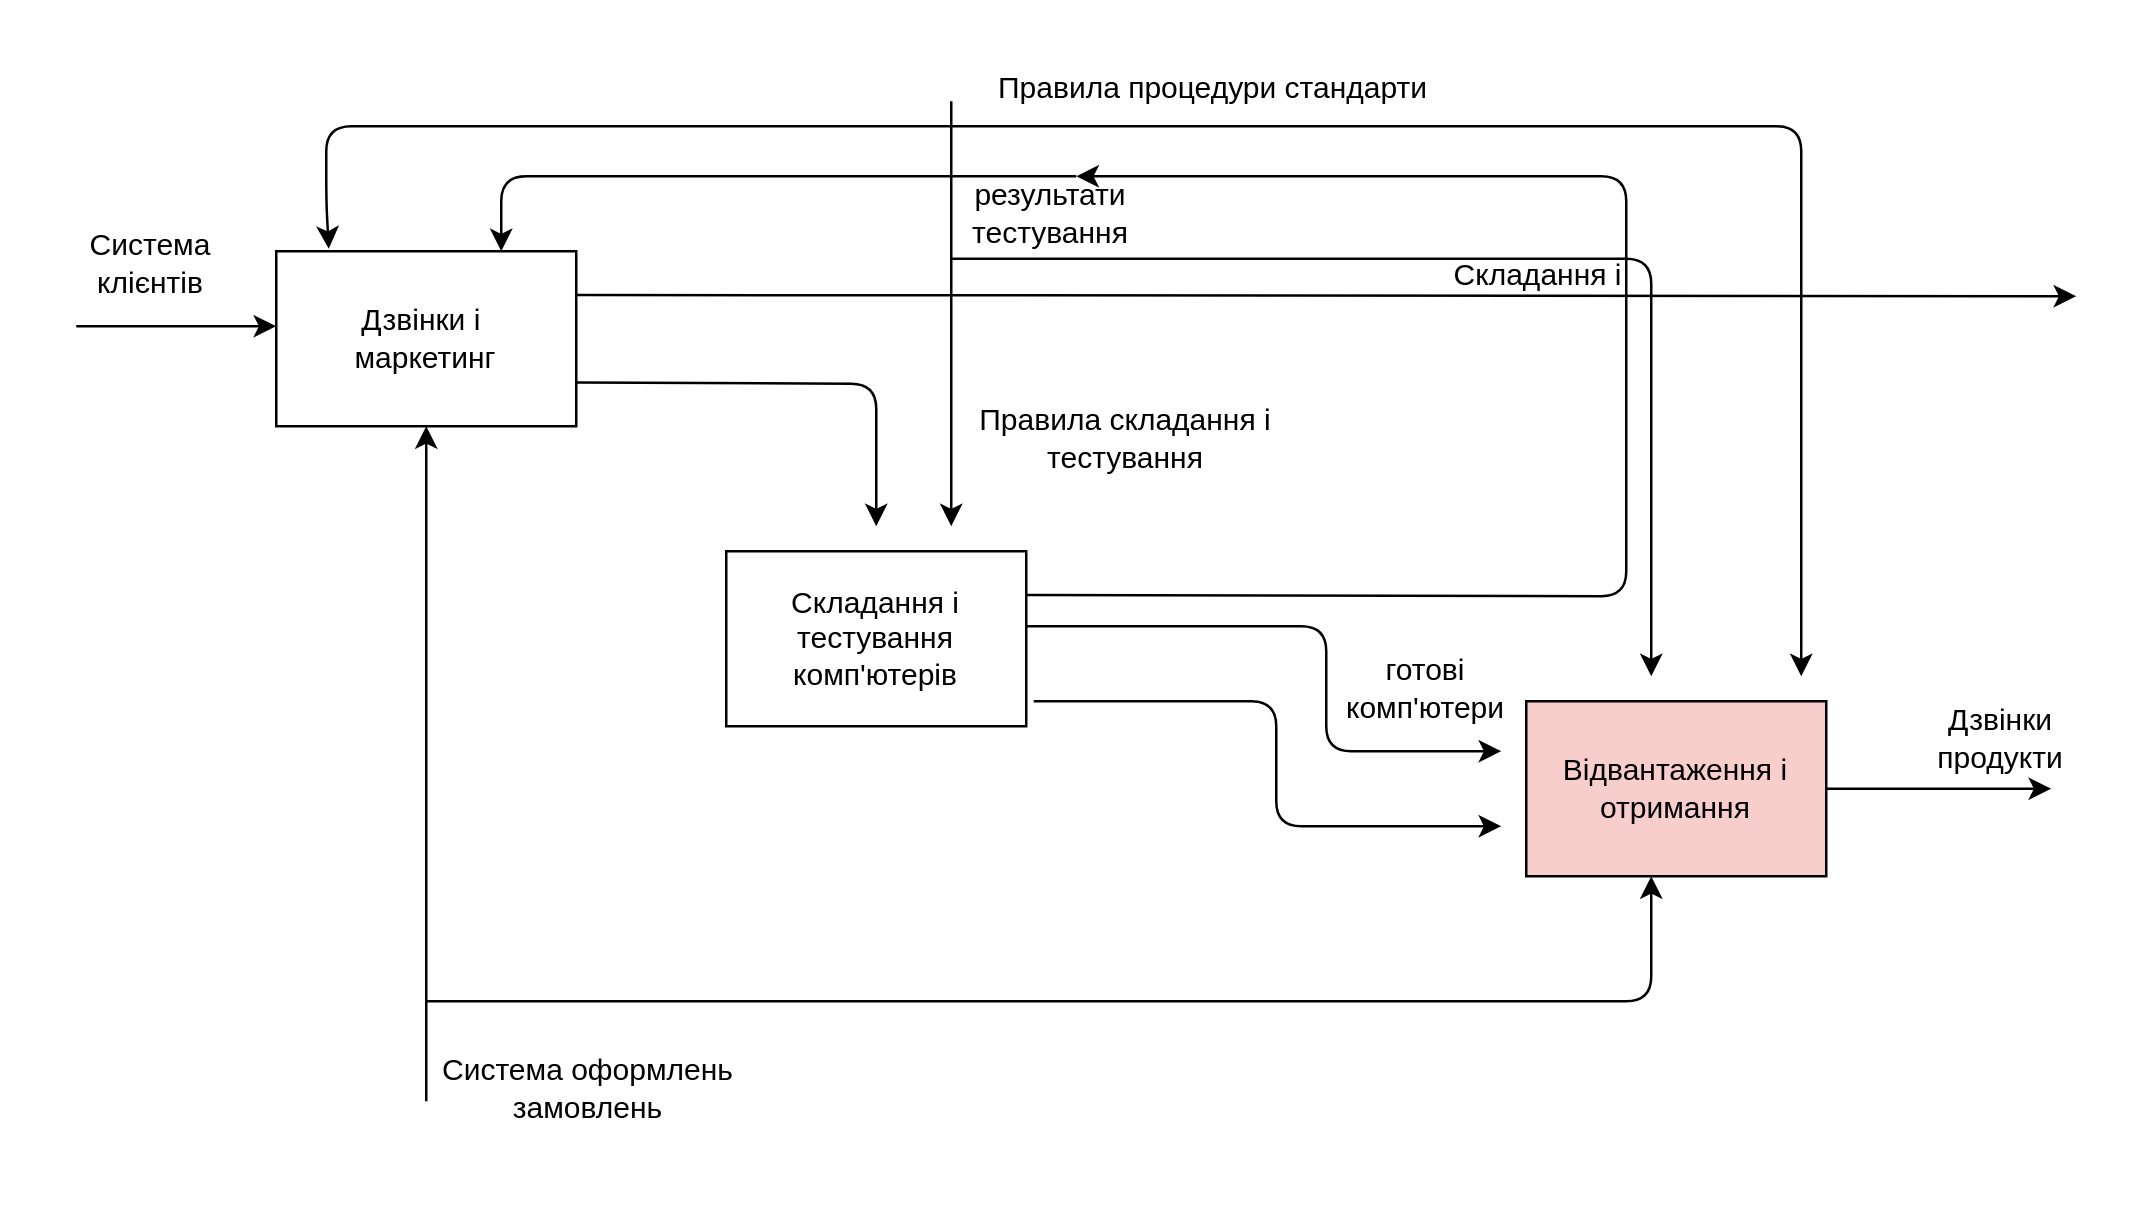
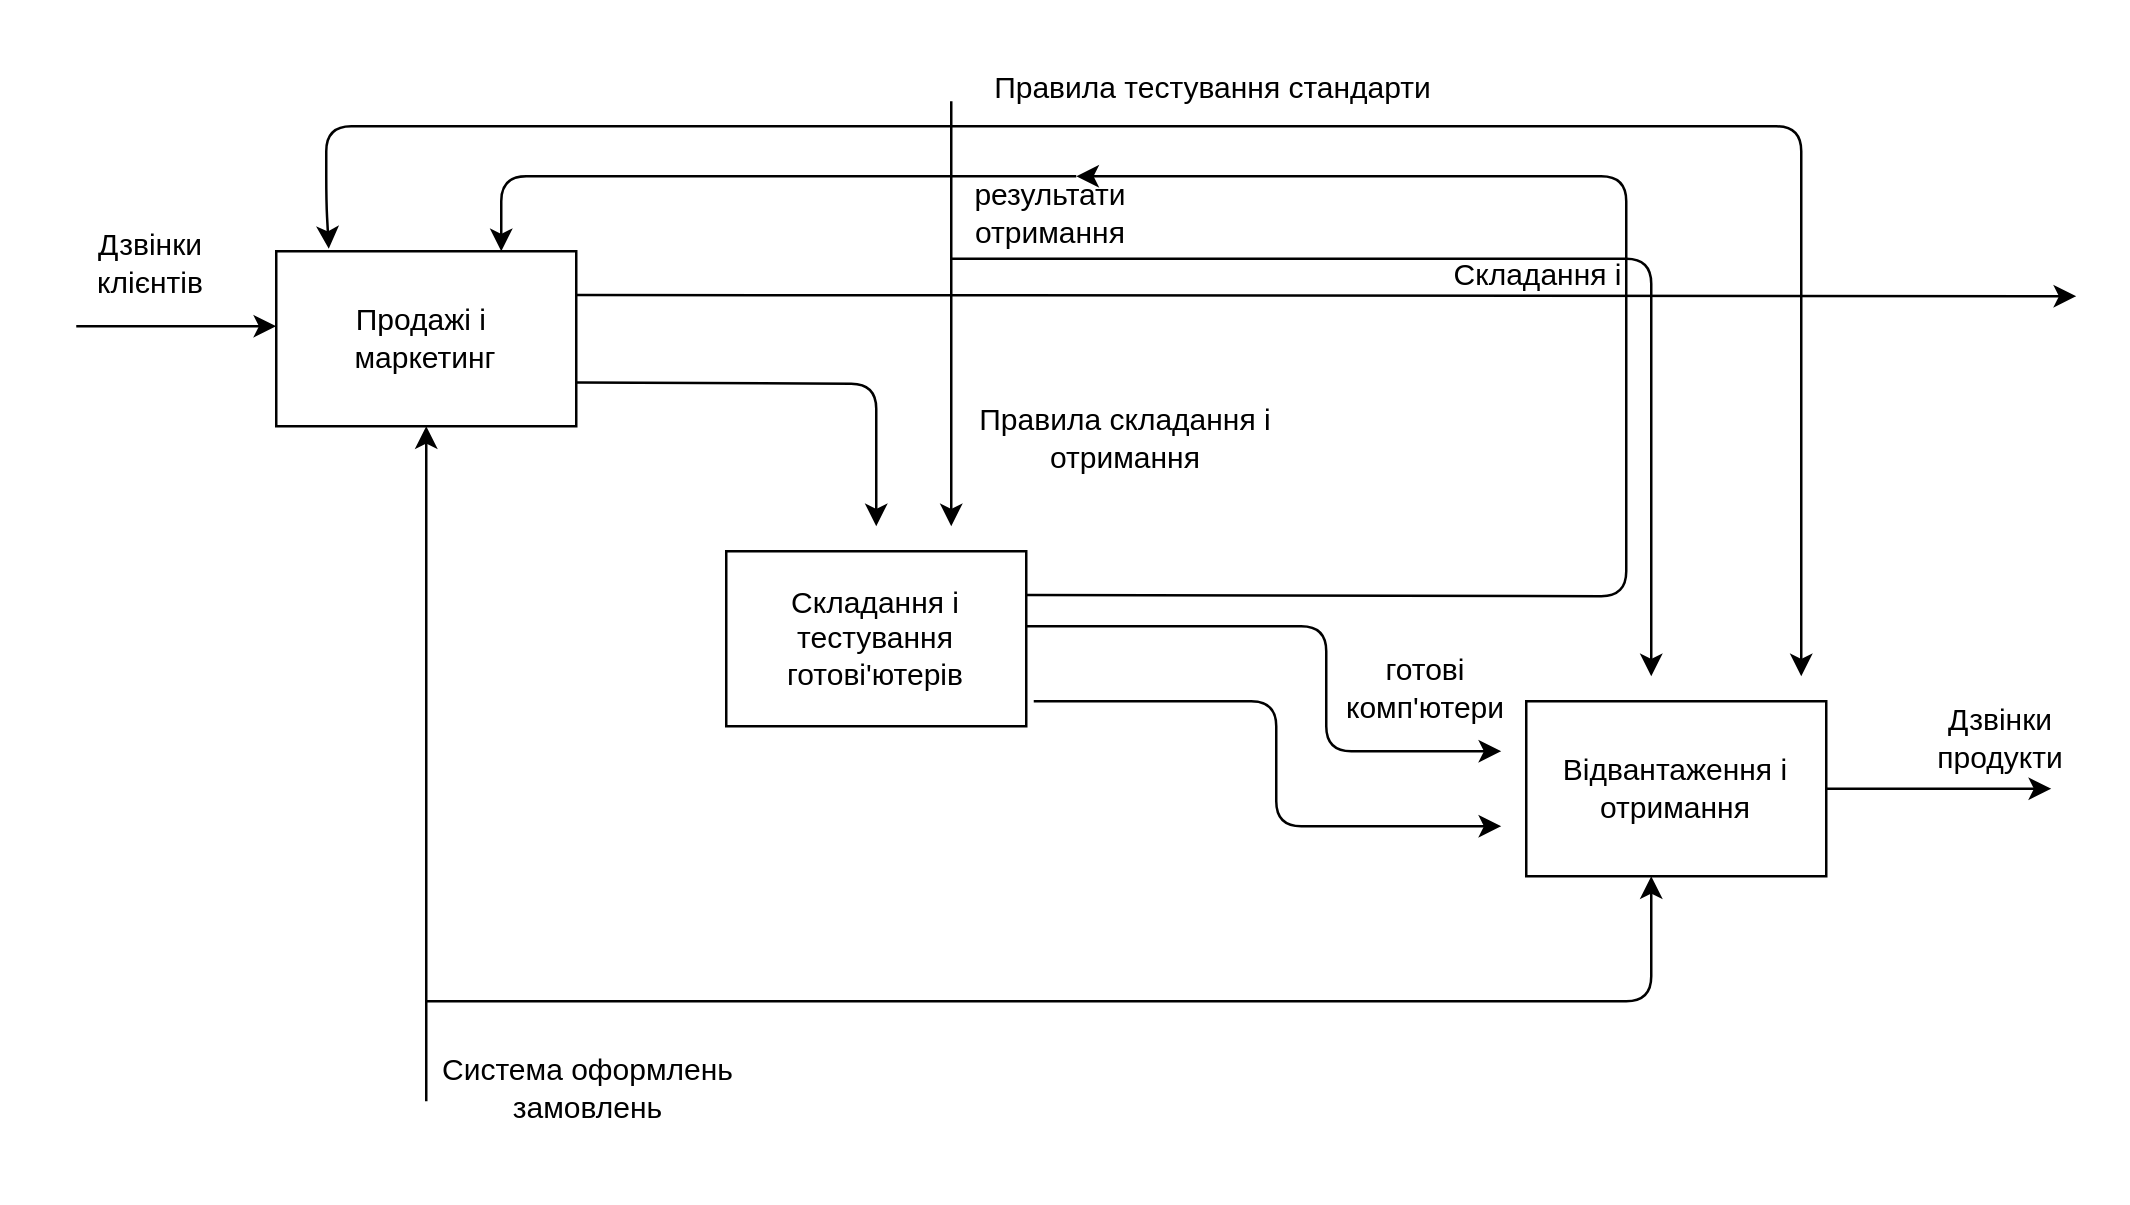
- <mxCell id="22" value="Правила процедури стандарти" style="text;html=1;align=center;verticalAlign=middle;whiteSpace=wrap;rounded=0;" vertex="1" parent="1"><mxGeometry x="380" y="20" width="210" height="30" as="geometry" /></mxCell>
+ <mxCell id="22" value="Правила тестування стандарти" style="text;html=1;align=center;verticalAlign=middle;whiteSpace=wrap;rounded=0;" vertex="1" parent="1"><mxGeometry x="380" y="20" width="210" height="30" as="geometry" /></mxCell>
- <mxCell id="26" value="результати тестування" style="text;html=1;align=center;verticalAlign=middle;whiteSpace=wrap;rounded=0;" vertex="1" parent="1"><mxGeometry x="370" y="70" width="100" height="30" as="geometry" /></mxCell>
+ <mxCell id="26" value="результати отримання" style="text;html=1;align=center;verticalAlign=middle;whiteSpace=wrap;rounded=0;" vertex="1" parent="1"><mxGeometry x="370" y="70" width="100" height="30" as="geometry" /></mxCell>
- <mxCell id="21" value="Система клієнтів" style="text;html=1;align=center;verticalAlign=middle;whiteSpace=wrap;rounded=0;" vertex="1" parent="1"><mxGeometry y="90" width="80" height="30" as="geometry" x="20" /></mxCell>
+ <mxCell id="21" value="Дзвінки клієнтів" style="text;html=1;align=center;verticalAlign=middle;whiteSpace=wrap;rounded=0;" vertex="1" parent="1"><mxGeometry y="90" width="80" height="30" as="geometry" x="20" /></mxCell>
- <mxCell id="2" value="Дзвінки і&amp;nbsp;&lt;div&gt;маркетинг&lt;/div&gt;" style="whiteSpace=wrap;html=1;align=center;labelBackgroundColor=none;" vertex="1" parent="1"><mxGeometry x="110" y="100" width="120" height="70" as="geometry" /></mxCell>
+ <mxCell id="2" value="Продажі і&amp;nbsp;&lt;div&gt;маркетинг&lt;/div&gt;" style="whiteSpace=wrap;html=1;align=center;labelBackgroundColor=none;" vertex="1" parent="1"><mxGeometry x="110" y="100" width="120" height="70" as="geometry" /></mxCell>
- <mxCell id="24" value="Правила складання і тестування" style="text;html=1;align=center;verticalAlign=middle;whiteSpace=wrap;rounded=0;" vertex="1" parent="1"><mxGeometry x="380" y="160" width="140" height="30" as="geometry" /></mxCell>
+ <mxCell id="24" value="Правила складання і отримання" style="text;html=1;align=center;verticalAlign=middle;whiteSpace=wrap;rounded=0;" vertex="1" parent="1"><mxGeometry x="380" y="160" width="140" height="30" as="geometry" /></mxCell>
- <mxCell id="3" value="Складання і тестування&lt;div&gt;комп'ютерів&lt;/div&gt;" style="whiteSpace=wrap;html=1;align=center;labelBackgroundColor=none;" vertex="1" parent="1"><mxGeometry x="290" y="220" width="120" height="70" as="geometry" /></mxCell>
+ <mxCell id="3" value="Складання і тестування&lt;div&gt;готові'ютерів&lt;/div&gt;" style="whiteSpace=wrap;html=1;align=center;labelBackgroundColor=none;" vertex="1" parent="1"><mxGeometry x="290" y="220" width="120" height="70" as="geometry" /></mxCell>
- <mxCell id="4" value="Відвантаження і отримання" style="whiteSpace=wrap;html=1;align=center;labelBackgroundColor=none;fillColor=#f8cecc;" vertex="1" parent="1"><mxGeometry x="610" y="280" width="120" height="70" as="geometry" /></mxCell>
+ <mxCell id="4" value="Відвантаження і отримання" style="whiteSpace=wrap;html=1;align=center;labelBackgroundColor=none;" vertex="1" parent="1"><mxGeometry x="610" y="280" width="120" height="70" as="geometry" /></mxCell>
